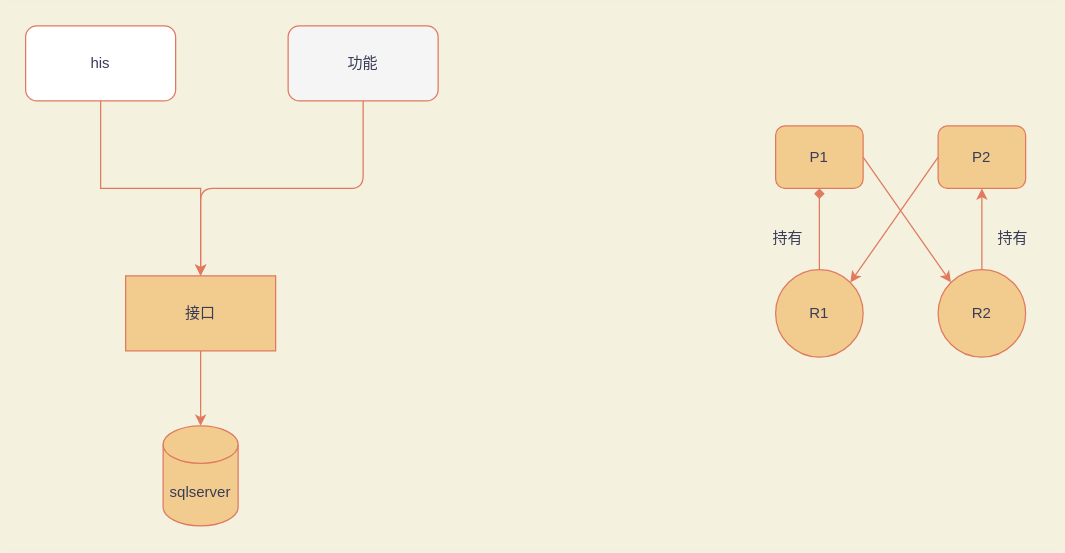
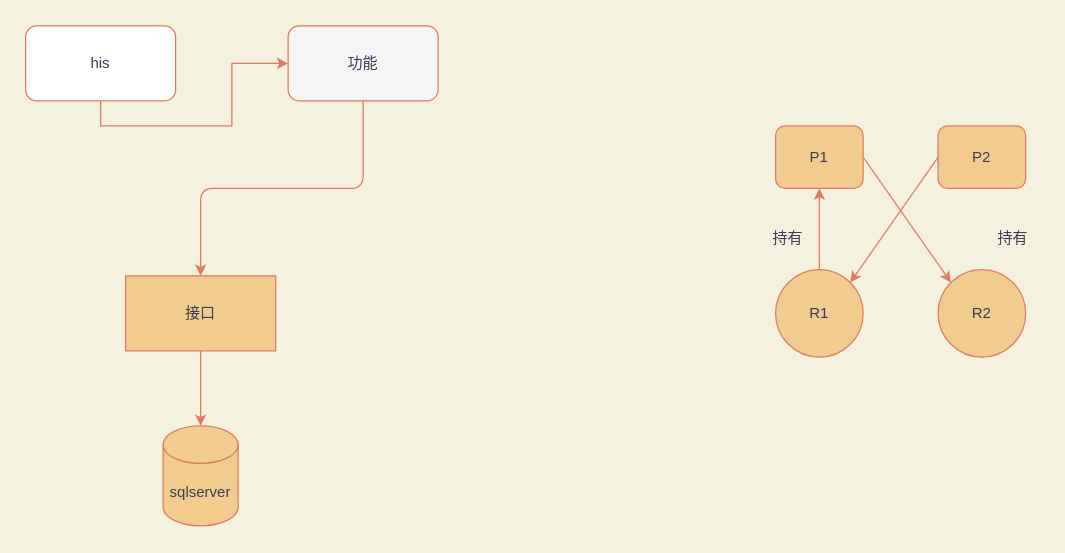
- <mxCell id="3" style="edgeStyle=orthogonalEdgeStyle;rounded=0;orthogonalLoop=1;jettySize=auto;html=1;exitX=0.5;exitY=1;exitDx=0;exitDy=0;entryX=0.5;entryY=0;entryDx=0;entryDy=0;strokeColor=#E07A5F;fontColor=#393C56;labelBackgroundColor=#F4F1DE;" parent="1" source="4" target="6" edge="1"><mxGeometry relative="1" as="geometry" /></mxCell>
+ <mxCell id="3" style="edgeStyle=orthogonalEdgeStyle;rounded=0;orthogonalLoop=1;jettySize=auto;html=1;exitX=0.5;exitY=1;exitDx=0;exitDy=0;strokeColor=#E07A5F;fontColor=#393C56;labelBackgroundColor=#F4F1DE;" parent="1" source="4" target="8" edge="1"><mxGeometry relative="1" as="geometry" /></mxCell>
- <mxCell id="10" style="edgeStyle=orthogonalEdgeStyle;curved=0;rounded=1;sketch=0;orthogonalLoop=1;jettySize=auto;html=1;exitX=0;exitY=0.5;exitDx=0;exitDy=0;strokeColor=#E07A5F;fillColor=#F2CC8F;fontColor=#393C56;endArrow=diamond;" edge="1" parent="1" source="11" target="9"><mxGeometry relative="1" as="geometry" /></mxCell>
+ <mxCell id="10" style="edgeStyle=orthogonalEdgeStyle;curved=0;rounded=1;sketch=0;orthogonalLoop=1;jettySize=auto;html=1;exitX=0;exitY=0.5;exitDx=0;exitDy=0;strokeColor=#E07A5F;fillColor=#F2CC8F;fontColor=#393C56;" edge="1" parent="1" source="11" target="9"><mxGeometry relative="1" as="geometry" /></mxCell>
- <mxCell id="13" style="edgeStyle=orthogonalEdgeStyle;curved=0;rounded=1;sketch=0;orthogonalLoop=1;jettySize=auto;html=1;exitX=0;exitY=0.5;exitDx=0;exitDy=0;strokeColor=#E07A5F;fillColor=#F2CC8F;fontColor=#393C56;" edge="1" parent="1" source="14" target="12"><mxGeometry relative="1" as="geometry" /></mxCell>
